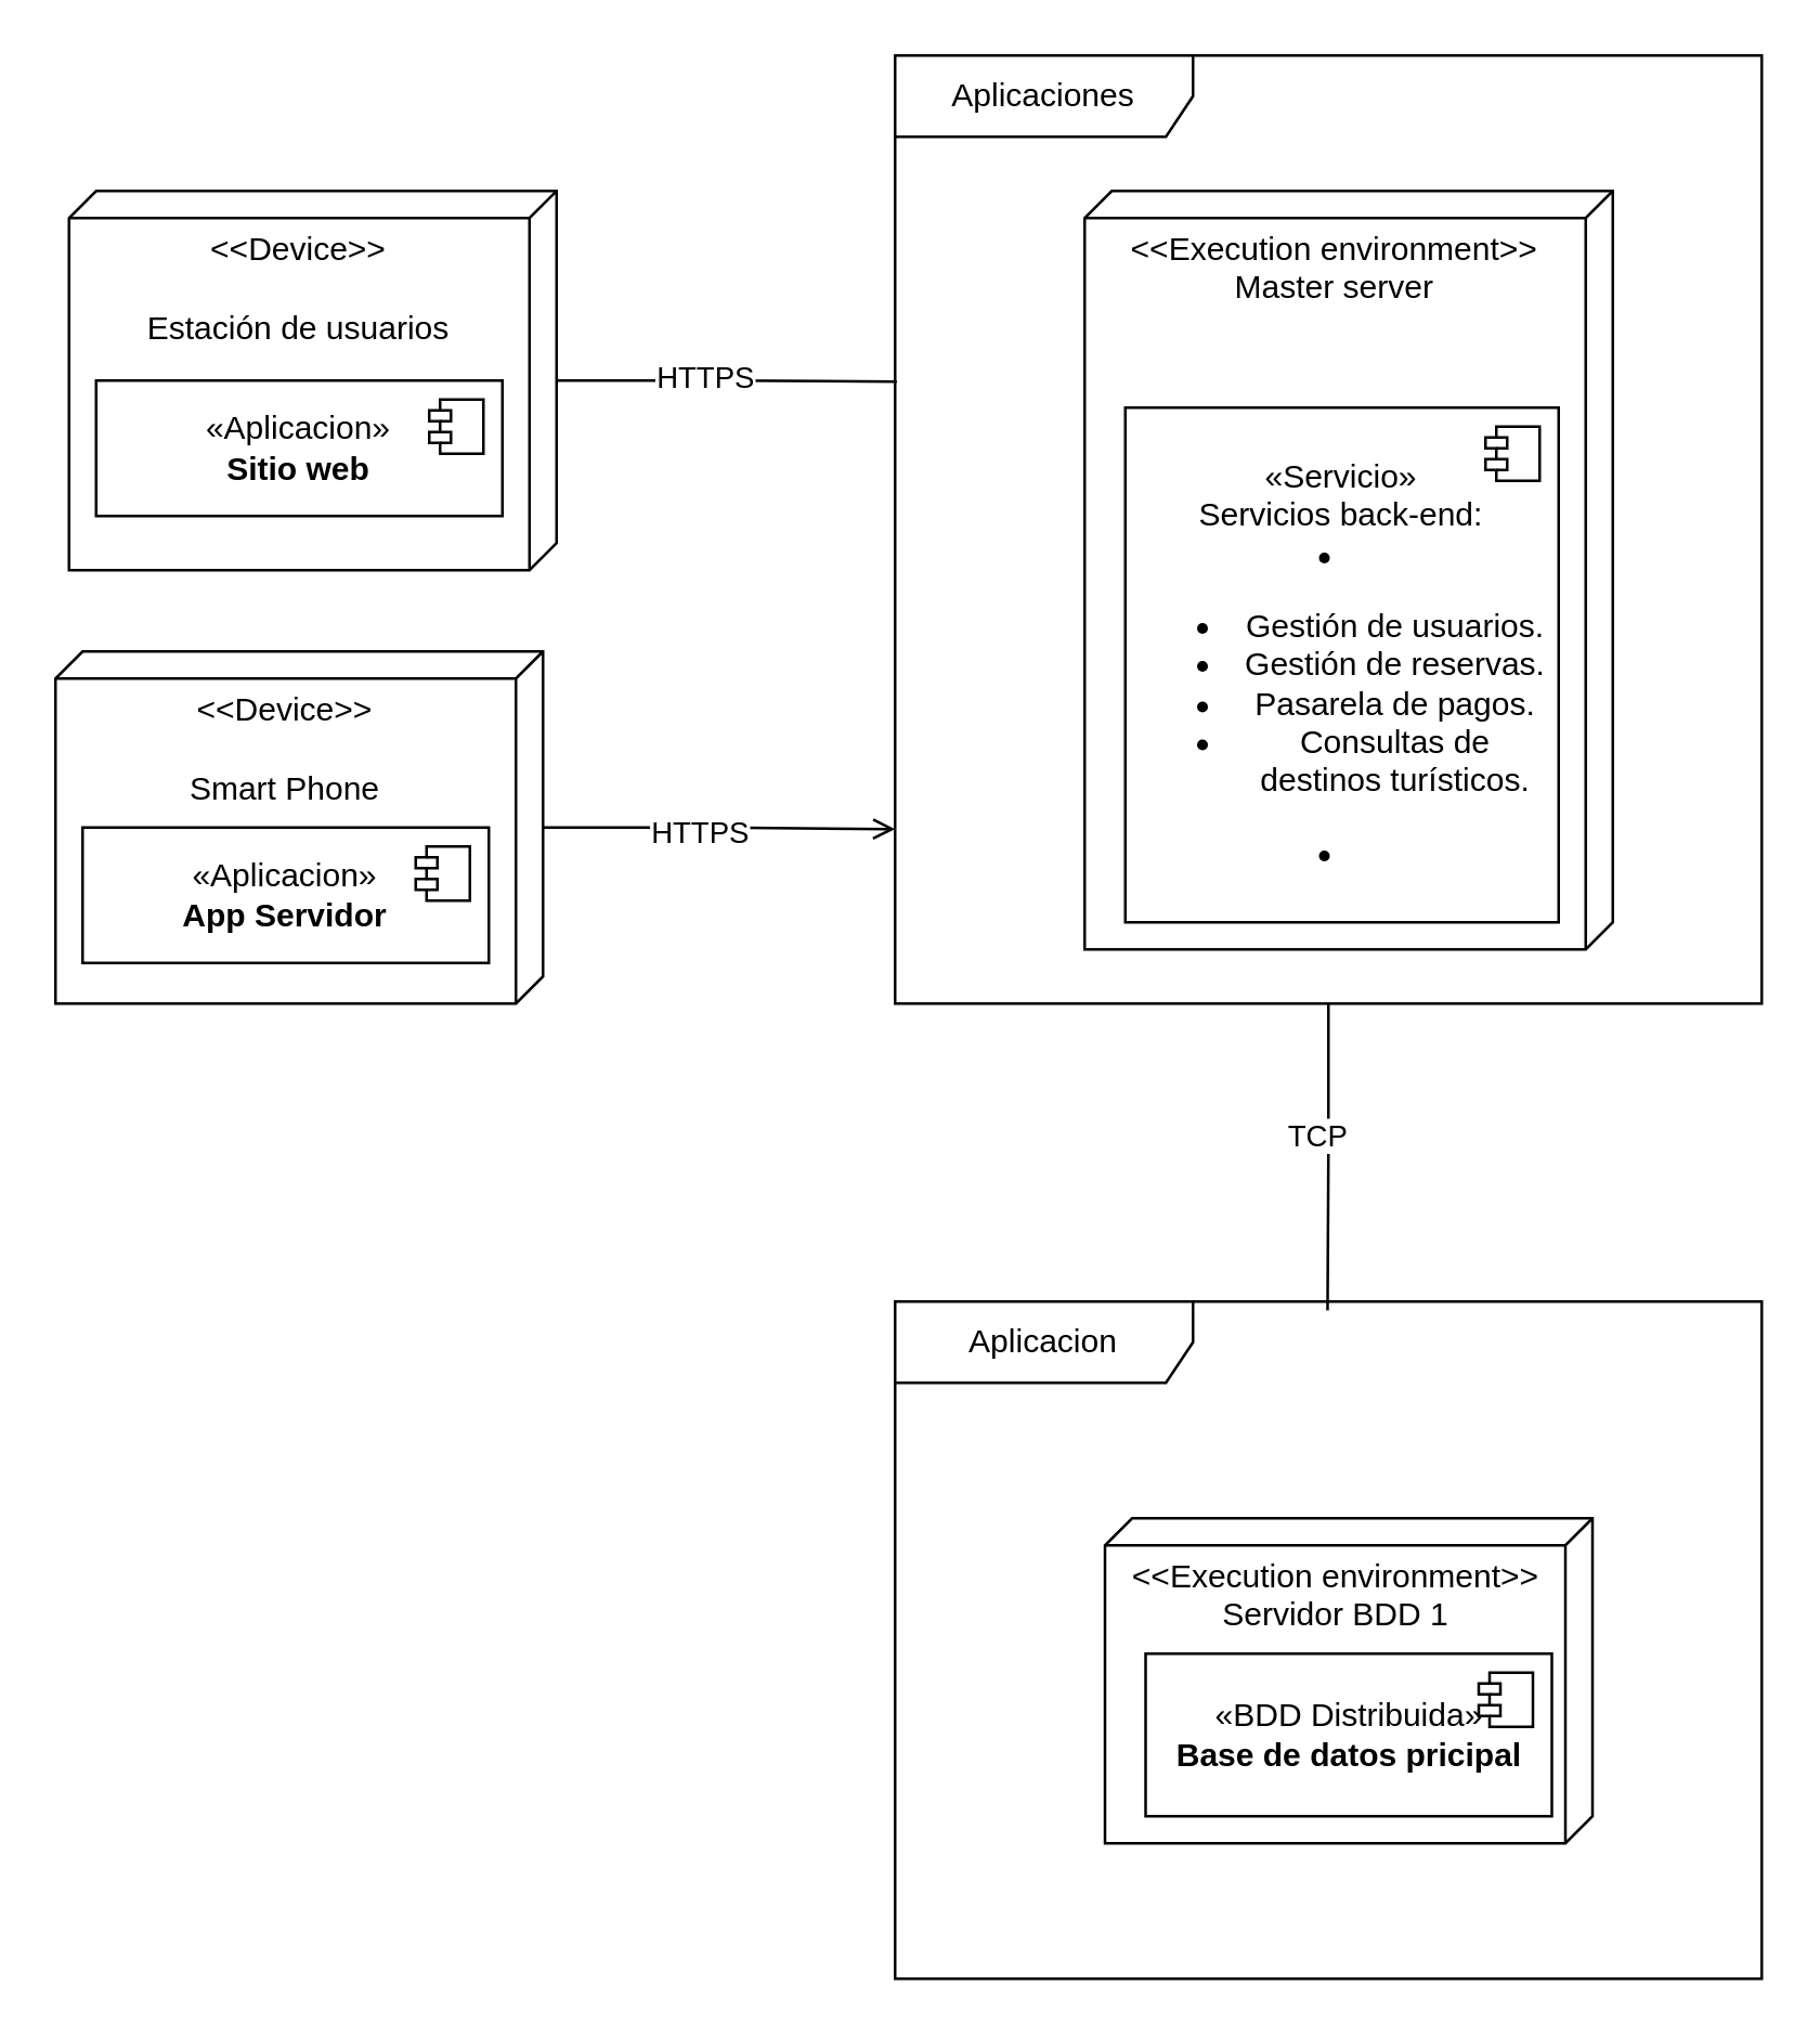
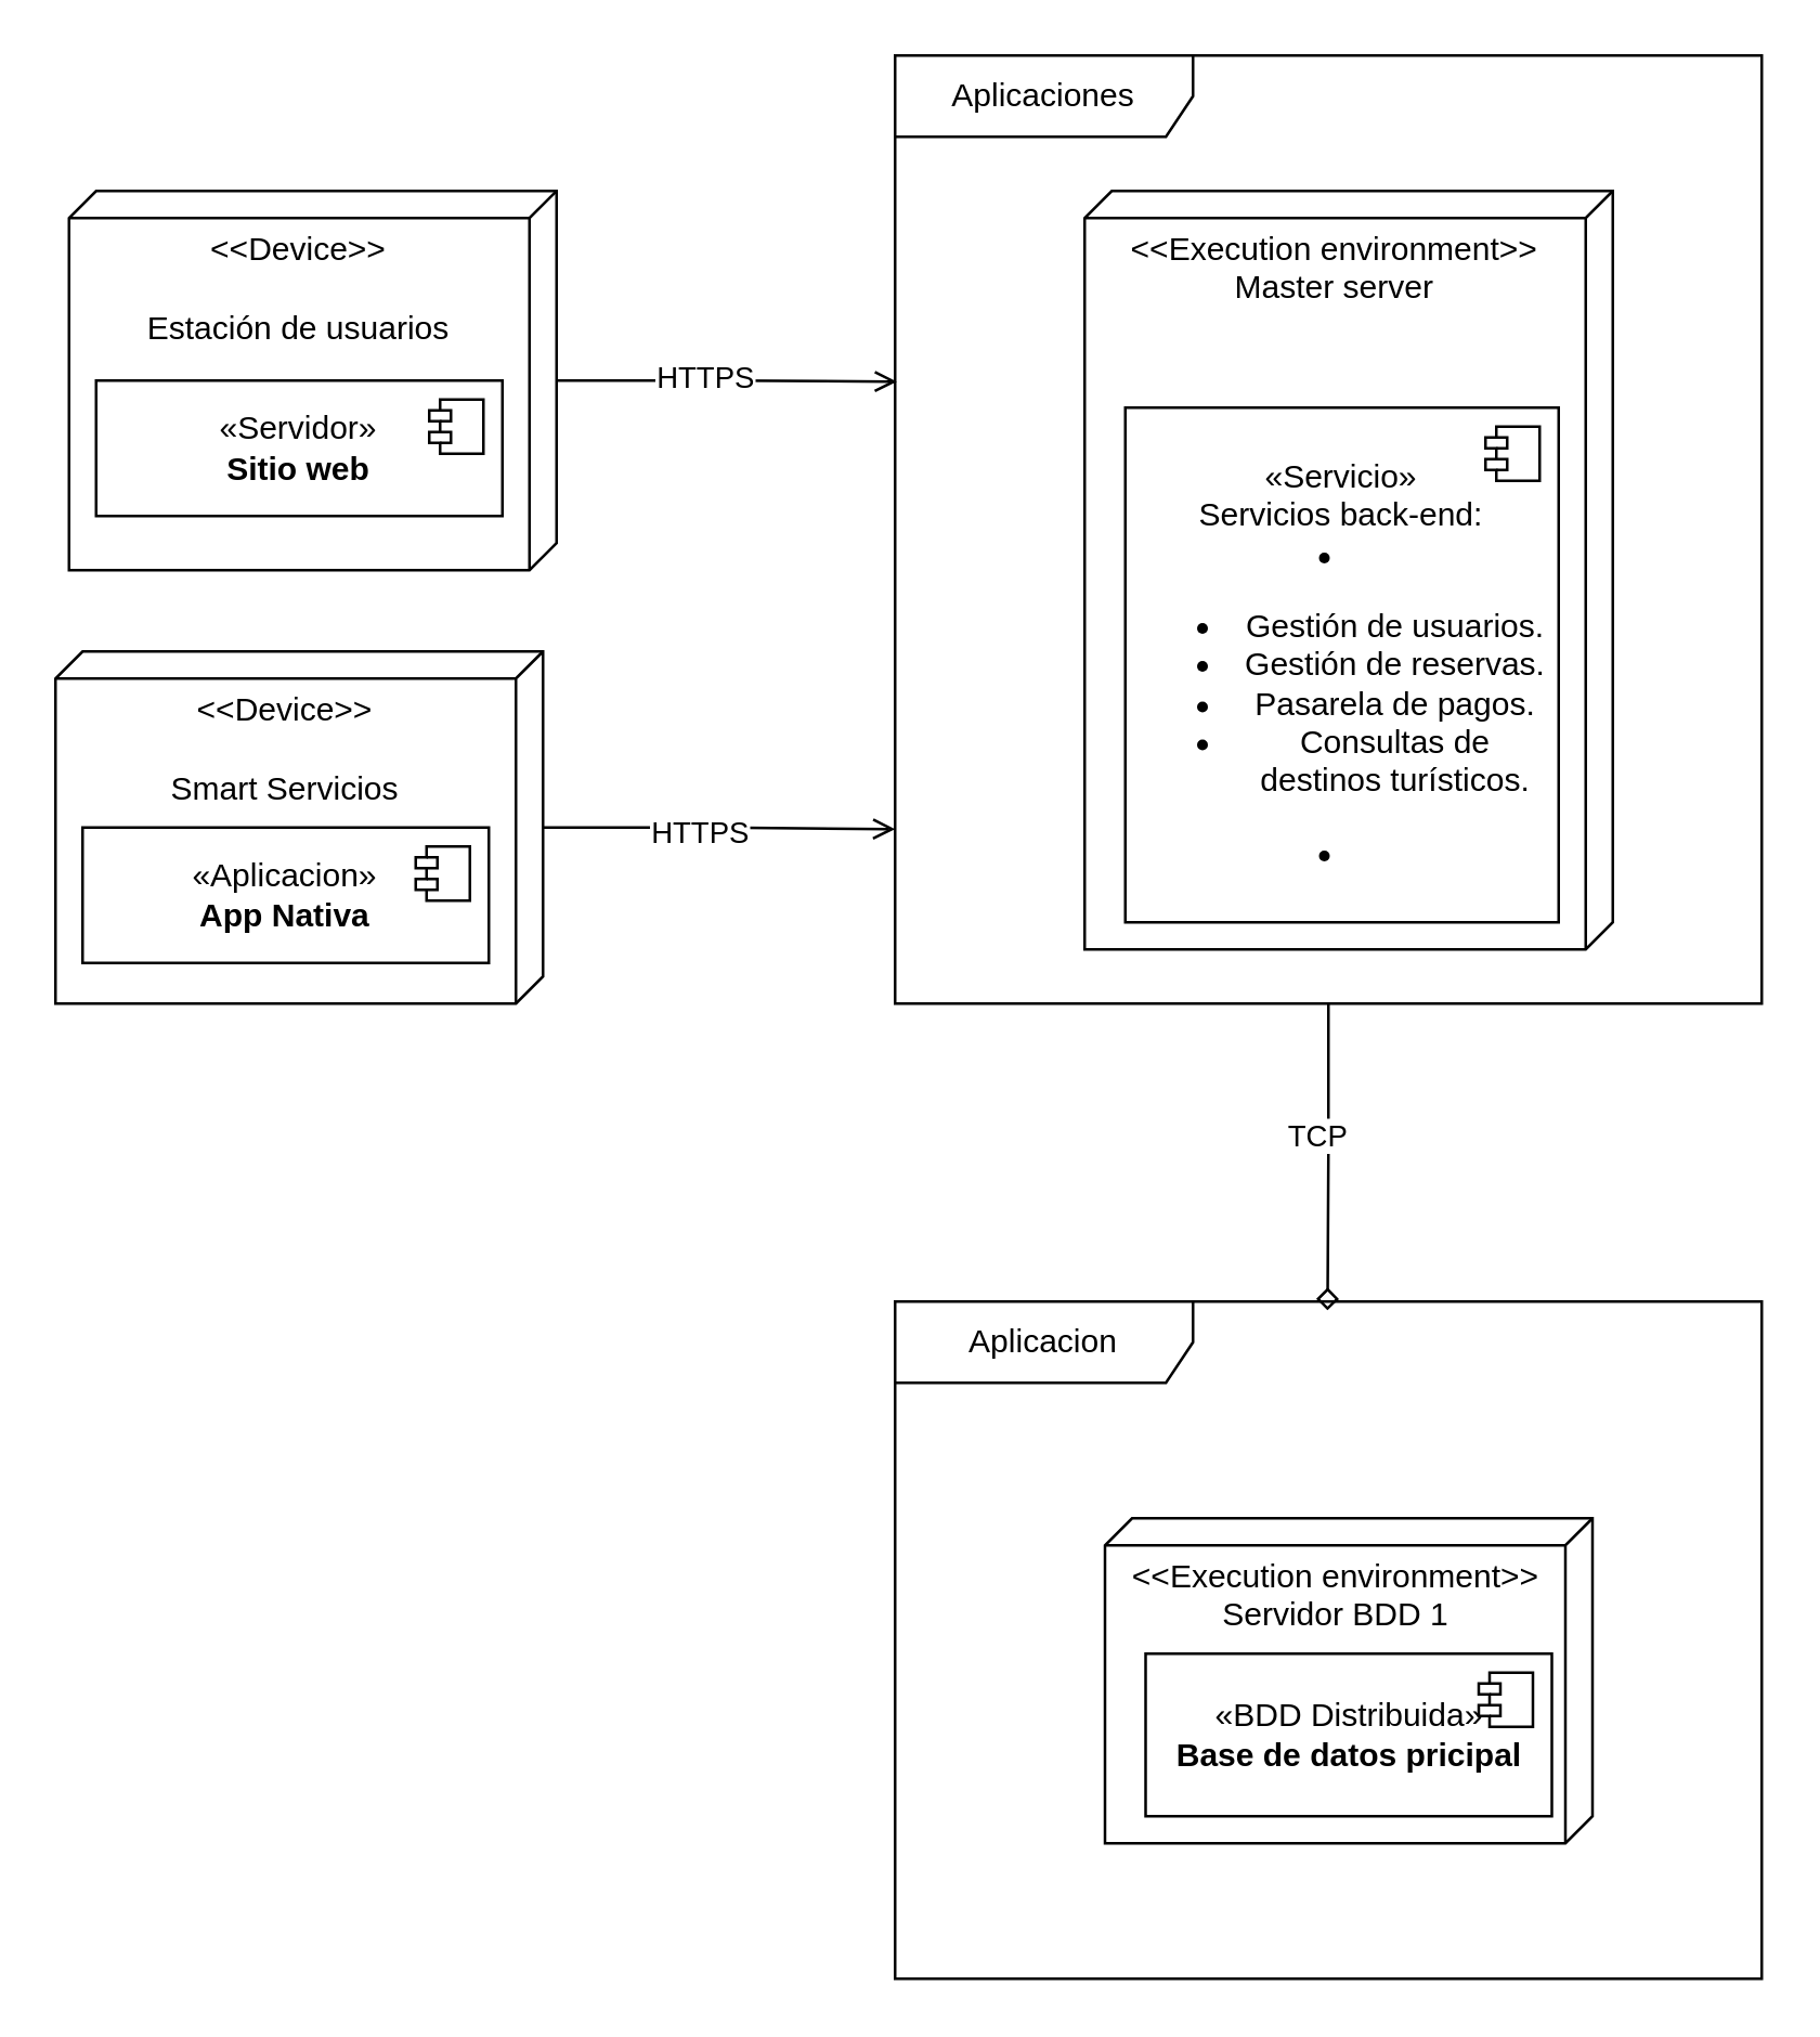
- <mxCell id="20" style="edgeStyle=orthogonalEdgeStyle;rounded=0;orthogonalLoop=1;jettySize=auto;html=1;entryX=0.002;entryY=0.344;entryDx=0;entryDy=0;entryPerimeter=0;endArrow=none;endFill=0;" edge="1" parent="1" source="2" target="14"><mxGeometry relative="1" as="geometry" /></mxCell>
+ <mxCell id="20" style="edgeStyle=orthogonalEdgeStyle;rounded=0;orthogonalLoop=1;jettySize=auto;html=1;entryX=0.002;entryY=0.344;entryDx=0;entryDy=0;entryPerimeter=0;endArrow=open;endFill=0;" edge="1" parent="1" source="2" target="14"><mxGeometry relative="1" as="geometry" /></mxCell>
- <mxCell id="4" value="«Aplicacion»&lt;br&gt;&lt;b&gt;Sitio web&lt;/b&gt;" style="html=1;dropTarget=0;whiteSpace=wrap;" vertex="1" parent="1"><mxGeometry x="35" y="140" width="150" height="50" as="geometry" /></mxCell>
+ <mxCell id="4" value="«Servidor»&lt;br&gt;&lt;b&gt;Sitio web&lt;/b&gt;" style="html=1;dropTarget=0;whiteSpace=wrap;" vertex="1" parent="1"><mxGeometry x="35" y="140" width="150" height="50" as="geometry" /></mxCell>
- <mxCell id="3" value="&amp;lt;&amp;lt;Device&amp;gt;&amp;gt;&lt;div&gt;&lt;br&gt;&lt;/div&gt;&lt;div&gt;Smart Phone&lt;/div&gt;&lt;div&gt;&lt;br&gt;&lt;/div&gt;" style="verticalAlign=top;align=center;spacingTop=8;spacingLeft=2;spacingRight=12;shape=cube;size=10;direction=south;fontStyle=0;html=1;whiteSpace=wrap;" vertex="1" parent="1"><mxGeometry x="20" y="240" width="180" height="130" as="geometry" /></mxCell>
+ <mxCell id="3" value="&amp;lt;&amp;lt;Device&amp;gt;&amp;gt;&lt;div&gt;&lt;br&gt;&lt;/div&gt;&lt;div&gt;Smart Servicios&lt;/div&gt;&lt;div&gt;&lt;br&gt;&lt;/div&gt;" style="verticalAlign=top;align=center;spacingTop=8;spacingLeft=2;spacingRight=12;shape=cube;size=10;direction=south;fontStyle=0;html=1;whiteSpace=wrap;" vertex="1" parent="1"><mxGeometry x="20" y="240" width="180" height="130" as="geometry" /></mxCell>
- <mxCell id="6" value="«Aplicacion»&lt;br&gt;&lt;b&gt;App Servidor&lt;/b&gt;" style="html=1;dropTarget=0;whiteSpace=wrap;" vertex="1" parent="1"><mxGeometry x="30" y="305" width="150" height="50" as="geometry" /></mxCell>
+ <mxCell id="6" value="«Aplicacion»&lt;br&gt;&lt;b&gt;App Nativa&lt;/b&gt;" style="html=1;dropTarget=0;whiteSpace=wrap;" vertex="1" parent="1"><mxGeometry x="30" y="305" width="150" height="50" as="geometry" /></mxCell>
- <mxCell id="16" style="edgeStyle=orthogonalEdgeStyle;rounded=0;orthogonalLoop=1;jettySize=auto;html=1;entryX=0.499;entryY=0.013;entryDx=0;entryDy=0;entryPerimeter=0;endArrow=none;endFill=0;" edge="1" parent="1" source="14" target="15"><mxGeometry relative="1" as="geometry" /></mxCell>
+ <mxCell id="16" style="edgeStyle=orthogonalEdgeStyle;rounded=0;orthogonalLoop=1;jettySize=auto;html=1;entryX=0.499;entryY=0.013;entryDx=0;entryDy=0;entryPerimeter=0;endArrow=diamond;endFill=0;" edge="1" parent="1" source="14" target="15"><mxGeometry relative="1" as="geometry" /></mxCell>
